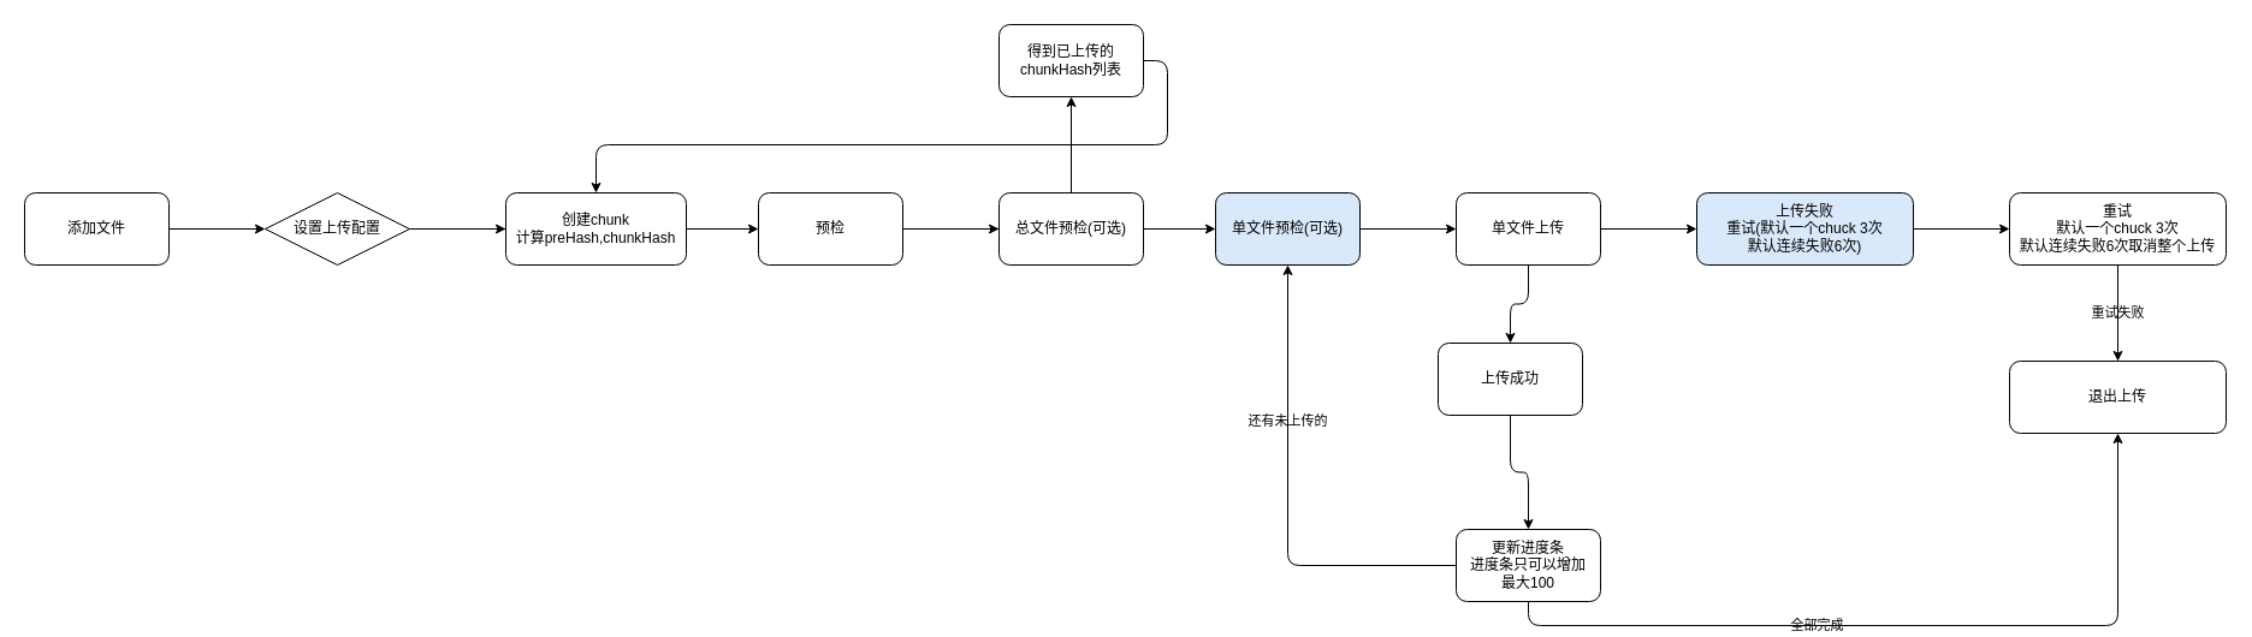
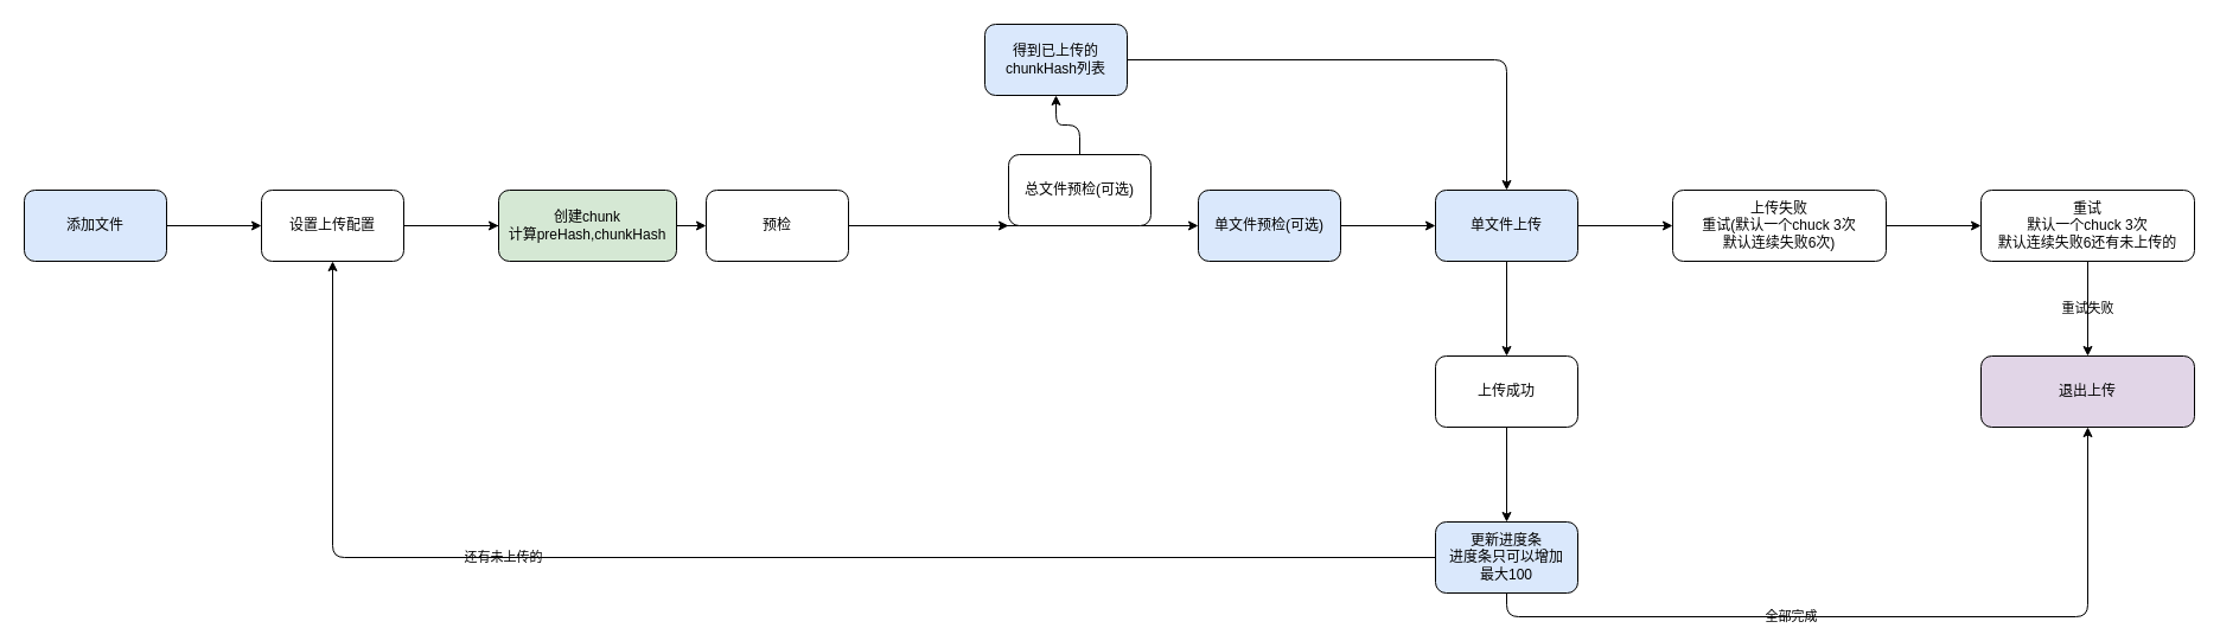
- <mxCell id="14" value="得到已上传的chunkHash列表" style="rounded=1;whiteSpace=wrap;html=1;direction=west;labelBackgroundColor=none;" parent="1" vertex="1"><mxGeometry x="830" y="20" width="120" height="60" as="geometry" /></mxCell>
+ <mxCell id="14" value="得到已上传的chunkHash列表" style="rounded=1;whiteSpace=wrap;html=1;direction=west;labelBackgroundColor=none;fillColor=#dae8fc;" parent="1" vertex="1"><mxGeometry x="830" y="20" width="120" height="60" as="geometry" /></mxCell>
- <mxCell id="13" style="edgeStyle=orthogonalEdgeStyle;rounded=1;orthogonalLoop=1;jettySize=auto;html=1;exitX=0;exitY=0.5;exitDx=0;exitDy=0;labelBackgroundColor=none;fontColor=default;" parent="1" source="14" target="5" edge="1"><mxGeometry relative="1" as="geometry" /></mxCell>
+ <mxCell id="13" style="edgeStyle=orthogonalEdgeStyle;rounded=1;orthogonalLoop=1;jettySize=auto;html=1;exitX=0;exitY=0.5;exitDx=0;exitDy=0;entryX=0.5;entryY=1;entryDx=0;entryDy=0;labelBackgroundColor=none;fontColor=default;" parent="1" source="14" target="17" edge="1"><mxGeometry relative="1" as="geometry" /></mxCell>
- <mxCell id="29" value="添加文件" style="rounded=1;whiteSpace=wrap;html=1;direction=west;labelBackgroundColor=none;" parent="1" vertex="1"><mxGeometry x="20" y="160" width="120" height="60" as="geometry" /></mxCell>
+ <mxCell id="29" value="添加文件" style="rounded=1;whiteSpace=wrap;html=1;direction=west;labelBackgroundColor=none;fillColor=#dae8fc;" parent="1" vertex="1"><mxGeometry x="20" y="160" width="120" height="60" as="geometry" /></mxCell>
- <mxCell id="4" value="设置上传配置" style="rhombus;whiteSpace=wrap;html=1;direction=west;labelBackgroundColor=none;" parent="1" vertex="1"><mxGeometry x="220" y="160" width="120" height="60" as="geometry" /></mxCell>
+ <mxCell id="4" value="设置上传配置" style="rounded=1;whiteSpace=wrap;html=1;direction=west;labelBackgroundColor=none;" parent="1" vertex="1"><mxGeometry x="220" y="160" width="120" height="60" as="geometry" /></mxCell>
- <mxCell id="5" value="创建chunk&lt;br&gt;计算preHash,chunkHash" style="rounded=1;whiteSpace=wrap;html=1;direction=west;labelBackgroundColor=none;" parent="1" vertex="1"><mxGeometry x="420" y="160" width="150" height="60" as="geometry" /></mxCell>
+ <mxCell id="5" value="创建chunk&lt;br&gt;计算preHash,chunkHash" style="rounded=1;whiteSpace=wrap;html=1;direction=west;labelBackgroundColor=none;fillColor=#d5e8d4;" parent="1" vertex="1"><mxGeometry x="420" y="160" width="150" height="60" as="geometry" /></mxCell>
- <mxCell id="8" value="预检" style="rounded=1;whiteSpace=wrap;html=1;direction=west;labelBackgroundColor=none;" parent="1" vertex="1"><mxGeometry x="630" y="160" width="120" height="60" as="geometry" /></mxCell>
+ <mxCell id="8" value="预检" style="rounded=1;whiteSpace=wrap;html=1;direction=west;labelBackgroundColor=none;" parent="1" vertex="1"><mxGeometry x="595" y="160" width="120" height="60" as="geometry" /></mxCell>
- <mxCell id="10" value="总文件预检(可选)" style="rounded=1;whiteSpace=wrap;html=1;direction=west;labelBackgroundColor=none;" parent="1" vertex="1"><mxGeometry x="830" y="160" width="120" height="60" as="geometry" /></mxCell>
+ <mxCell id="10" value="总文件预检(可选)" style="rounded=1;whiteSpace=wrap;html=1;direction=west;labelBackgroundColor=none;" parent="1" vertex="1"><mxGeometry x="850" y="130" width="120" height="60" as="geometry" /></mxCell>
- <mxCell id="17" value="单文件上传" style="rounded=1;whiteSpace=wrap;html=1;direction=west;labelBackgroundColor=none;" parent="1" vertex="1"><mxGeometry x="1210" y="160" width="120" height="60" as="geometry" /></mxCell>
+ <mxCell id="17" value="单文件上传" style="rounded=1;whiteSpace=wrap;html=1;direction=west;labelBackgroundColor=none;fillColor=#dae8fc;" parent="1" vertex="1"><mxGeometry x="1210" y="160" width="120" height="60" as="geometry" /></mxCell>
- <mxCell id="19" value="上传失败&lt;br&gt;重试(默认一个chuck 3次&lt;br&gt;默认连续失败6次)" style="rounded=1;whiteSpace=wrap;html=1;direction=west;labelBackgroundColor=none;fillColor=#dae8fc;" parent="1" vertex="1"><mxGeometry x="1410" y="160" width="180" height="60" as="geometry" /></mxCell>
+ <mxCell id="19" value="上传失败&lt;br&gt;重试(默认一个chuck 3次&lt;br&gt;默认连续失败6次)" style="rounded=1;whiteSpace=wrap;html=1;direction=west;labelBackgroundColor=none;" parent="1" vertex="1"><mxGeometry x="1410" y="160" width="180" height="60" as="geometry" /></mxCell>
- <mxCell id="21" value="重试&lt;br&gt;默认一个chuck 3次&lt;br&gt;默认连续失败6次取消整个上传" style="rounded=1;whiteSpace=wrap;html=1;direction=west;labelBackgroundColor=none;" parent="1" vertex="1"><mxGeometry x="1670" y="160" width="180" height="60" as="geometry" /></mxCell>
+ <mxCell id="21" value="重试&lt;br&gt;默认一个chuck 3次&lt;br&gt;默认连续失败6还有未上传的" style="rounded=1;whiteSpace=wrap;html=1;direction=west;labelBackgroundColor=none;" parent="1" vertex="1"><mxGeometry x="1670" y="160" width="180" height="60" as="geometry" /></mxCell>
- <mxCell id="23" value="上传成功" style="rounded=1;whiteSpace=wrap;html=1;direction=west;labelBackgroundColor=none;" parent="1" vertex="1"><mxGeometry x="1195" y="285" width="120" height="60" as="geometry" /></mxCell>
+ <mxCell id="23" value="上传成功" style="rounded=1;whiteSpace=wrap;html=1;direction=west;labelBackgroundColor=none;" parent="1" vertex="1"><mxGeometry x="1210" y="300" width="120" height="60" as="geometry" /></mxCell>
- <mxCell id="24" value="退出上传" style="rounded=1;whiteSpace=wrap;html=1;direction=west;labelBackgroundColor=none;" parent="1" vertex="1"><mxGeometry x="1670" y="300" width="180" height="60" as="geometry" /></mxCell>
+ <mxCell id="24" value="退出上传" style="rounded=1;whiteSpace=wrap;html=1;direction=west;labelBackgroundColor=none;fillColor=#e1d5e7;" parent="1" vertex="1"><mxGeometry x="1670" y="300" width="180" height="60" as="geometry" /></mxCell>
- <mxCell id="26" value="还有未上传的" style="edgeStyle=orthogonalEdgeStyle;rounded=1;orthogonalLoop=1;jettySize=auto;html=1;exitX=1;exitY=0.5;exitDx=0;exitDy=0;entryX=0.5;entryY=0;entryDx=0;entryDy=0;labelBackgroundColor=none;fontColor=default;" parent="1" source="27" target="12" edge="1"><mxGeometry x="0.333" relative="1" as="geometry"><mxPoint as="offset" /></mxGeometry></mxCell>
+ <mxCell id="26" value="还有未上传的" style="edgeStyle=orthogonalEdgeStyle;rounded=1;orthogonalLoop=1;jettySize=auto;html=1;exitX=1;exitY=0.5;exitDx=0;exitDy=0;labelBackgroundColor=none;fontColor=default;" parent="1" source="27" target="4" edge="1"><mxGeometry x="0.333" relative="1" as="geometry"><mxPoint as="offset" /></mxGeometry></mxCell>
- <mxCell id="27" value="更新进度条&lt;br&gt;进度条只可以增加&lt;br&gt;最大100" style="rounded=1;whiteSpace=wrap;html=1;direction=west;labelBackgroundColor=none;" parent="1" vertex="1"><mxGeometry x="1210" y="440" width="120" height="60" as="geometry" /></mxCell>
+ <mxCell id="27" value="更新进度条&lt;br&gt;进度条只可以增加&lt;br&gt;最大100" style="rounded=1;whiteSpace=wrap;html=1;direction=west;labelBackgroundColor=none;fillColor=#dae8fc;" parent="1" vertex="1"><mxGeometry x="1210" y="440" width="120" height="60" as="geometry" /></mxCell>
